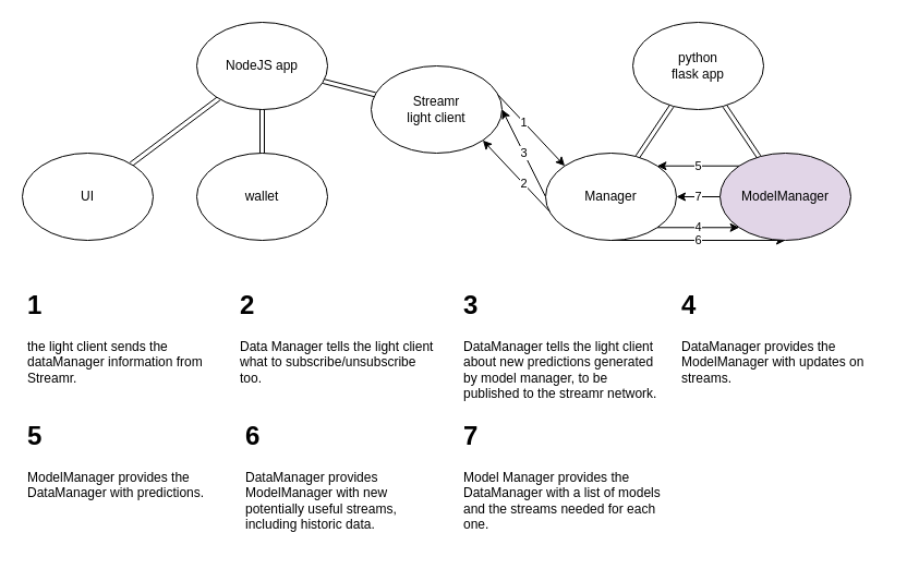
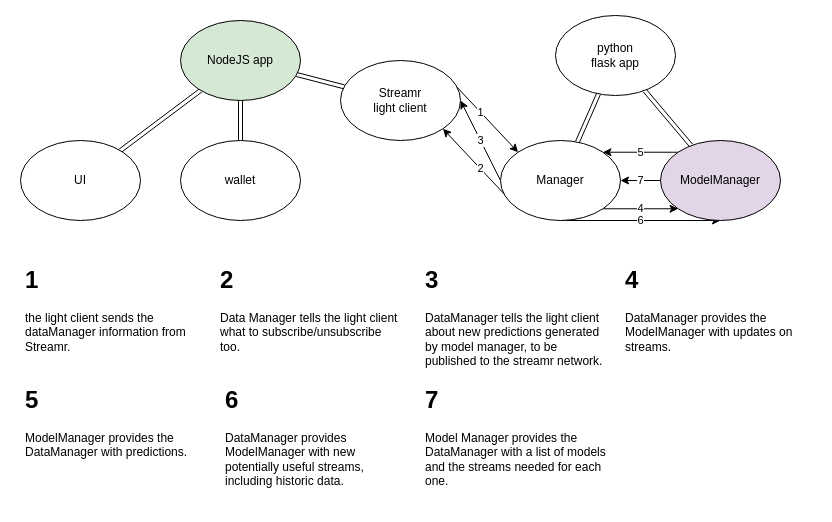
- <mxCell id="20" value="NodeJS app" style="ellipse;whiteSpace=wrap;html=1;" parent="1" vertex="1"><mxGeometry x="180" y="20" width="120" height="80" as="geometry" /></mxCell>
+ <mxCell id="20" value="NodeJS app" style="ellipse;whiteSpace=wrap;html=1;fillColor=#d5e8d4;" parent="1" vertex="1"><mxGeometry x="180" y="20" width="120" height="80" as="geometry" /></mxCell>
- <mxCell id="4" value="python &lt;br&gt;flask app" style="ellipse;whiteSpace=wrap;html=1;" parent="1" vertex="1"><mxGeometry x="580" y="20" width="120" height="80" as="geometry" /></mxCell>
+ <mxCell id="4" value="python &lt;br&gt;flask app" style="ellipse;whiteSpace=wrap;html=1;" parent="1" vertex="1"><mxGeometry x="555" y="15" width="120" height="80" as="geometry" /></mxCell>
